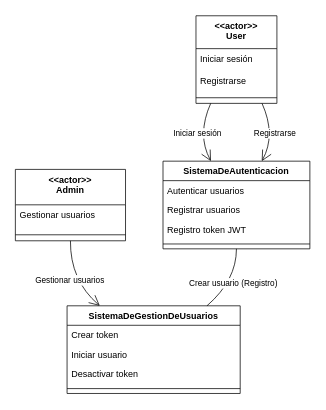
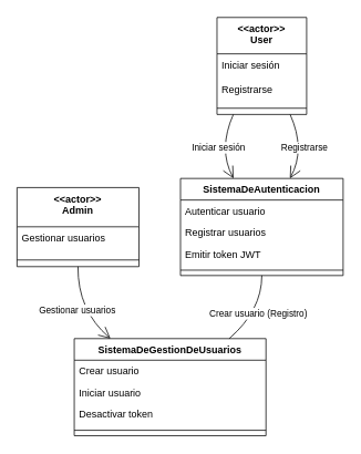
- <mxCell id="10" value="Autenticar usuarios" style="text;strokeColor=none;fillColor=none;align=left;verticalAlign=top;spacingLeft=4;spacingRight=4;overflow=hidden;rotatable=0;points=[[0,0.5],[1,0.5]];portConstraint=eastwest;" vertex="1" parent="9"><mxGeometry y="26" width="196" height="26" as="geometry" /></mxCell>
+ <mxCell id="10" value="Autenticar usuario" style="text;strokeColor=none;fillColor=none;align=left;verticalAlign=top;spacingLeft=4;spacingRight=4;overflow=hidden;rotatable=0;points=[[0,0.5],[1,0.5]];portConstraint=eastwest;" vertex="1" parent="9"><mxGeometry y="26" width="196" height="26" as="geometry" /></mxCell>
- <mxCell id="12" value="Registro token JWT" style="text;strokeColor=none;fillColor=none;align=left;verticalAlign=top;spacingLeft=4;spacingRight=4;overflow=hidden;rotatable=0;points=[[0,0.5],[1,0.5]];portConstraint=eastwest;" vertex="1" parent="9"><mxGeometry y="78" width="196" height="26" as="geometry" /></mxCell>
+ <mxCell id="12" value="Emitir token JWT" style="text;strokeColor=none;fillColor=none;align=left;verticalAlign=top;spacingLeft=4;spacingRight=4;overflow=hidden;rotatable=0;points=[[0,0.5],[1,0.5]];portConstraint=eastwest;" vertex="1" parent="9"><mxGeometry y="78" width="196" height="26" as="geometry" /></mxCell>
- <mxCell id="15" value="Crear token" style="text;strokeColor=none;fillColor=none;align=left;verticalAlign=top;spacingLeft=4;spacingRight=4;overflow=hidden;rotatable=0;points=[[0,0.5],[1,0.5]];portConstraint=eastwest;" vertex="1" parent="14"><mxGeometry y="26" width="231" height="26" as="geometry" /></mxCell>
+ <mxCell id="15" value="Crear usuario" style="text;strokeColor=none;fillColor=none;align=left;verticalAlign=top;spacingLeft=4;spacingRight=4;overflow=hidden;rotatable=0;points=[[0,0.5],[1,0.5]];portConstraint=eastwest;" vertex="1" parent="14"><mxGeometry y="26" width="231" height="26" as="geometry" /></mxCell>
